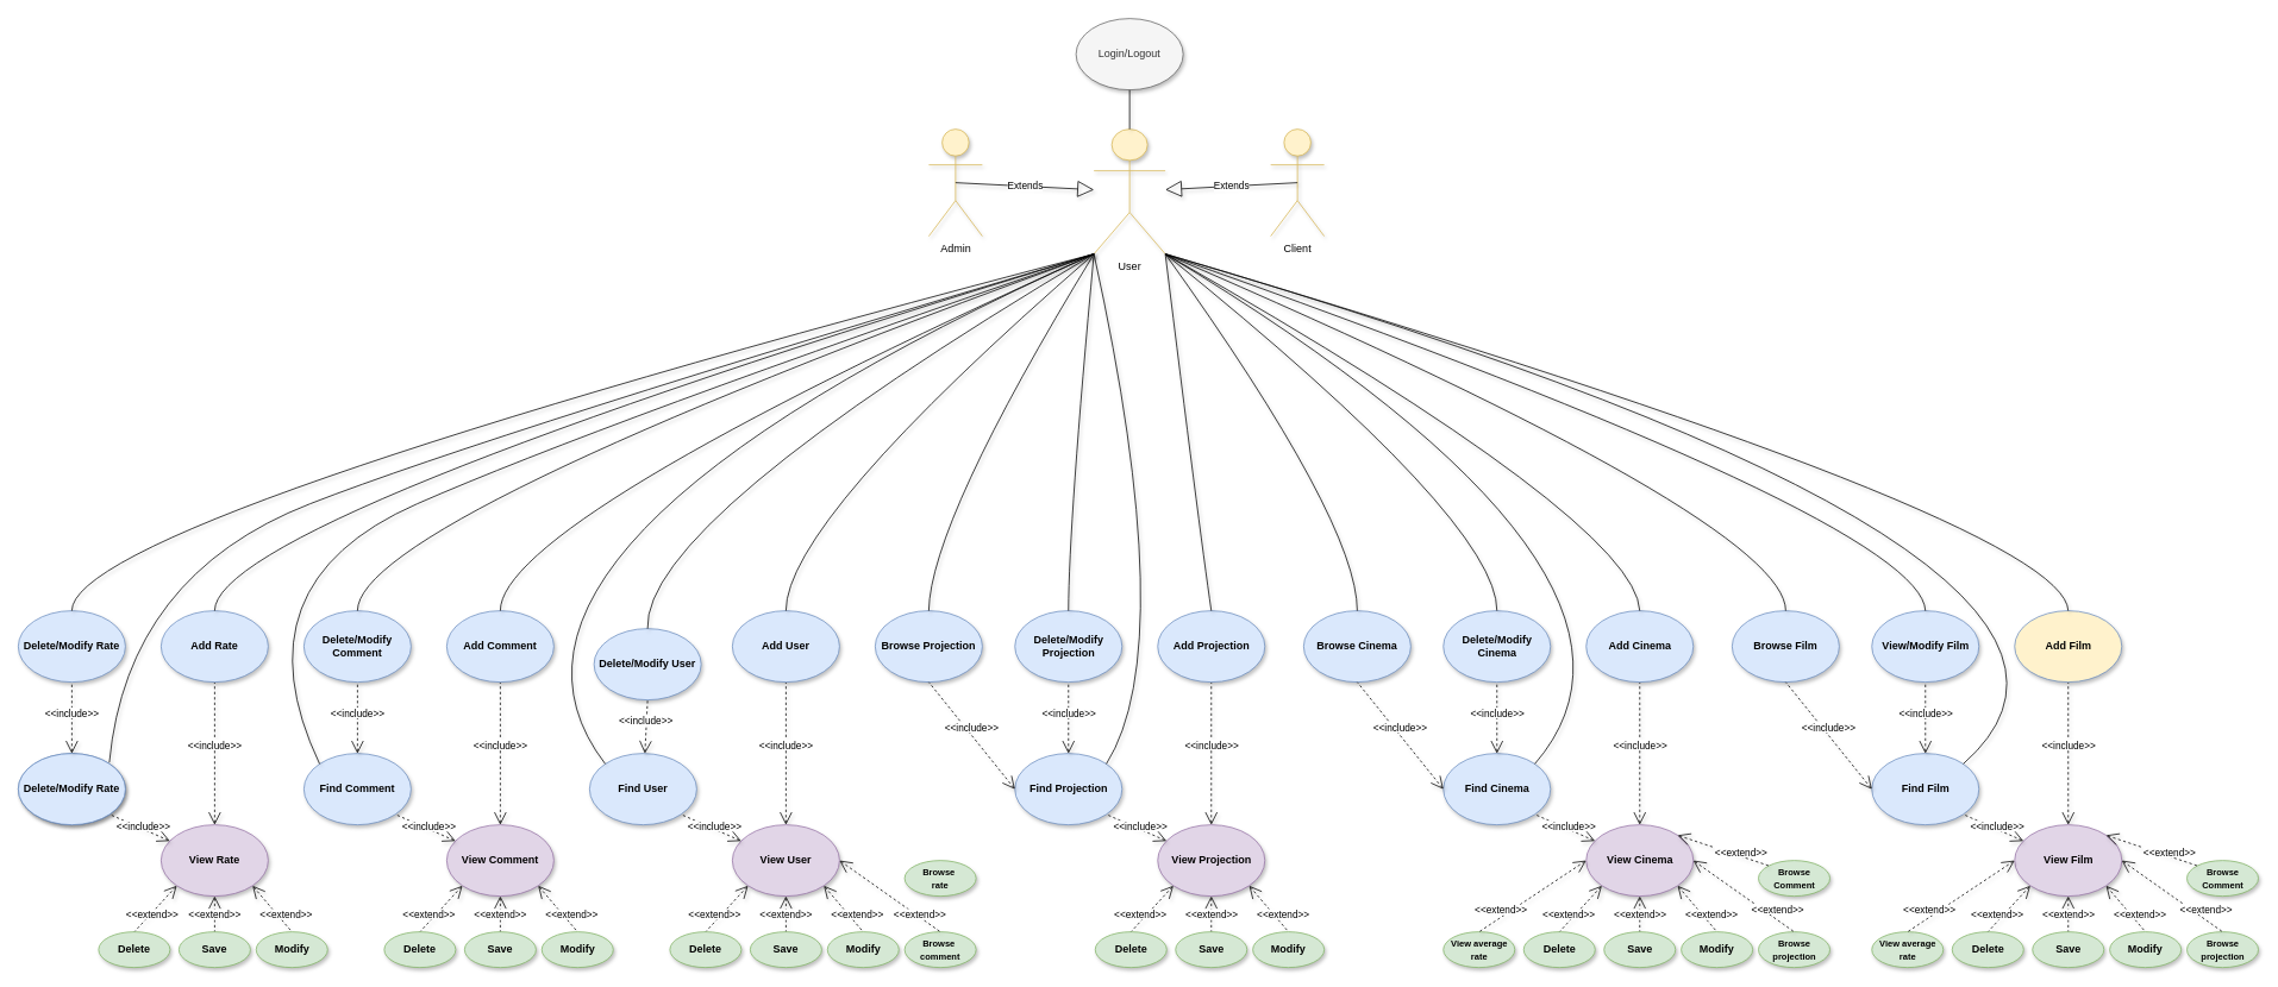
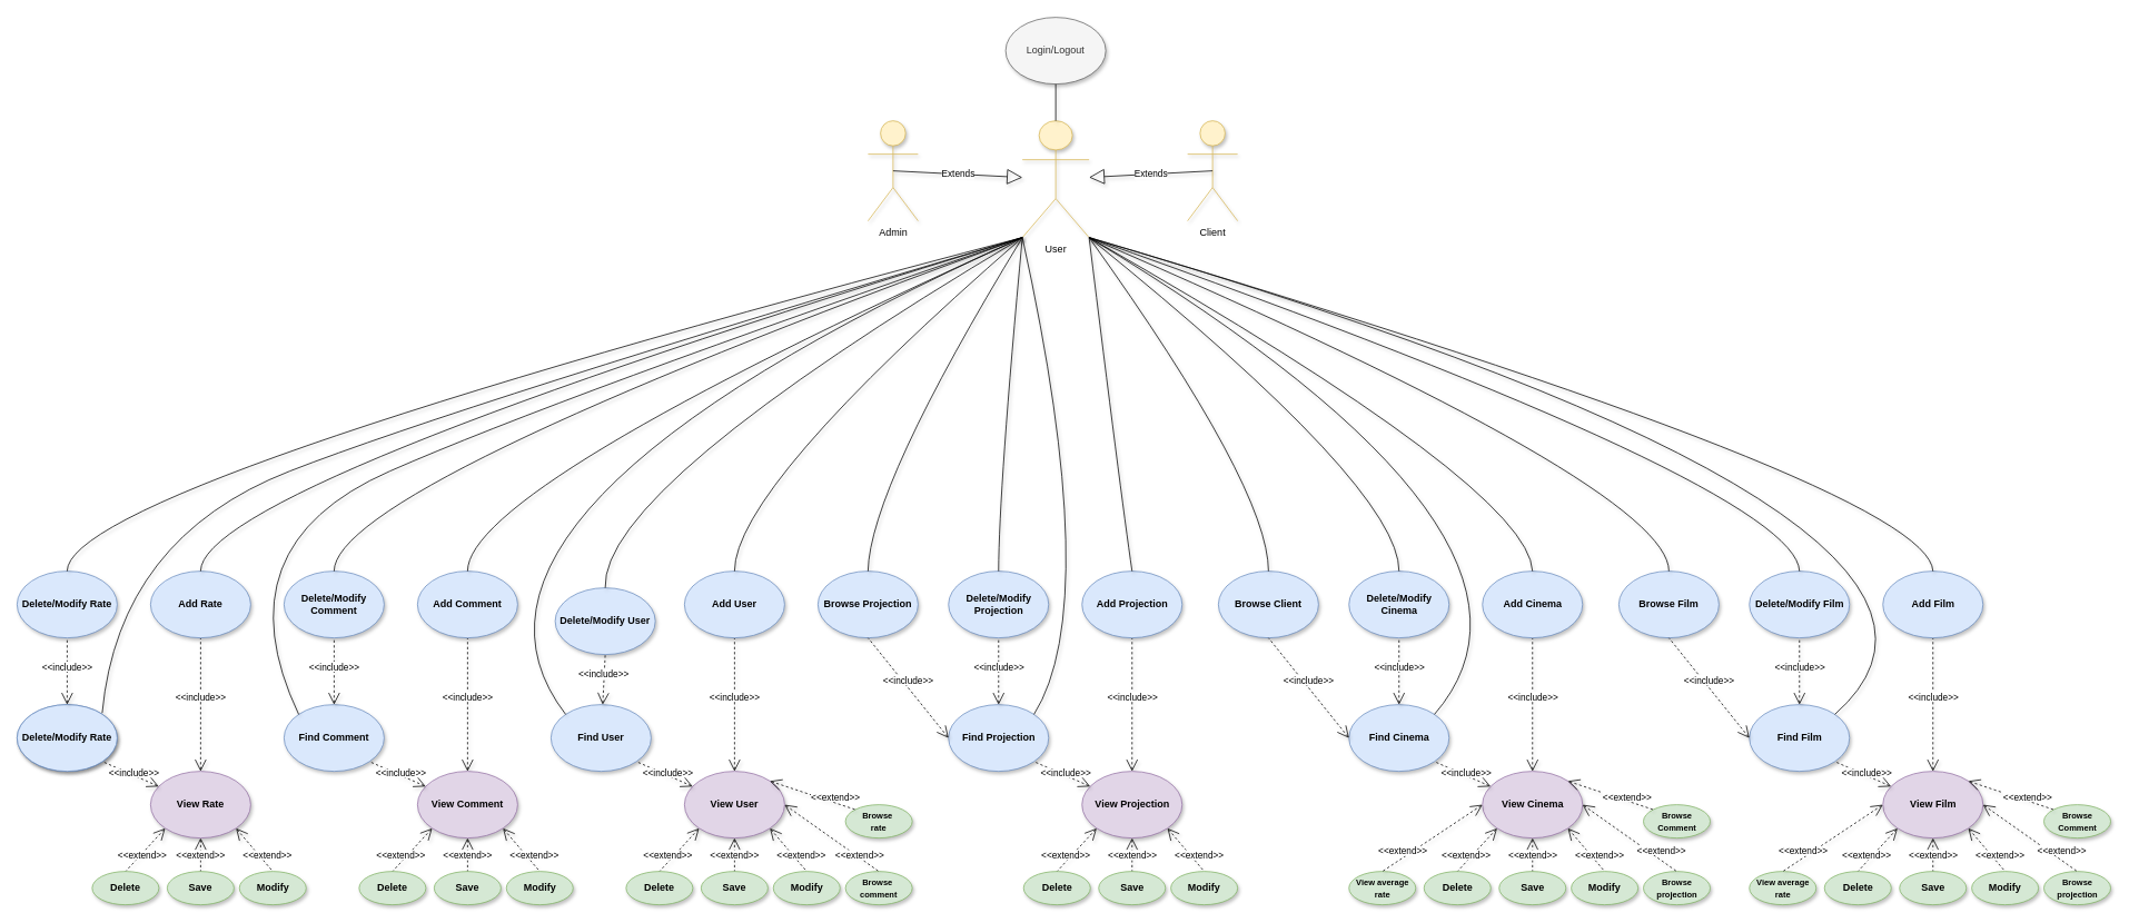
- <mxCell id="76" value="&lt;b&gt;Browse Cinema&lt;/b&gt;" style="ellipse;whiteSpace=wrap;html=1;fontStyle=1;fillColor=#dae8fc;strokeColor=#6c8ebf;shadow=1;" vertex="1" parent="1"><mxGeometry x="1460" y="684" width="120" height="80" as="geometry" /></mxCell>
+ <mxCell id="76" value="&lt;b&gt;Browse Client&lt;/b&gt;" style="ellipse;whiteSpace=wrap;html=1;fontStyle=1;fillColor=#dae8fc;strokeColor=#6c8ebf;shadow=1;" vertex="1" parent="1"><mxGeometry x="1460" y="684" width="120" height="80" as="geometry" /></mxCell>
- <mxCell id="93" value="View/Modify Film" style="ellipse;whiteSpace=wrap;html=1;fontStyle=1;fillColor=#dae8fc;strokeColor=#6c8ebf;shadow=1;" vertex="1" parent="1"><mxGeometry x="2096.5" y="684" width="120" height="80" as="geometry" /></mxCell>
+ <mxCell id="93" value="Delete/Modify Film" style="ellipse;whiteSpace=wrap;html=1;fontStyle=1;fillColor=#dae8fc;strokeColor=#6c8ebf;shadow=1;" vertex="1" parent="1"><mxGeometry x="2096.5" y="684" width="120" height="80" as="geometry" /></mxCell>
- <mxCell id="95" value="Add Film" style="ellipse;whiteSpace=wrap;html=1;fontStyle=1;fillColor=#fff2cc;strokeColor=#6c8ebf;shadow=1;" vertex="1" parent="1"><mxGeometry x="2256.5" y="684" width="120" height="80" as="geometry" /></mxCell>
+ <mxCell id="95" value="Add Film" style="ellipse;whiteSpace=wrap;html=1;fontStyle=1;fillColor=#dae8fc;strokeColor=#6c8ebf;shadow=1;" vertex="1" parent="1"><mxGeometry x="2256.5" y="684" width="120" height="80" as="geometry" /></mxCell>
+ <mxCell id="108" value="&lt;span style=&quot;background-color: rgb(255 , 255 , 255)&quot;&gt;&amp;lt;&amp;lt;extend&amp;gt;&amp;gt;&lt;/span&gt;" style="edgeStyle=none;html=1;startArrow=open;endArrow=none;startSize=12;verticalAlign=bottom;dashed=1;labelBackgroundColor=none;entryX=0;entryY=0;entryDx=0;entryDy=0;exitX=1;exitY=0;exitDx=0;exitDy=0;shadow=1;" edge="1" parent="1" source="39" target="106"><mxGeometry x="0.531" y="-2" width="160" relative="1" as="geometry"><mxPoint x="950" y="974" as="sourcePoint" /><mxPoint x="1063" y="1054" as="targetPoint" /><mxPoint as="offset" /></mxGeometry></mxCell>
